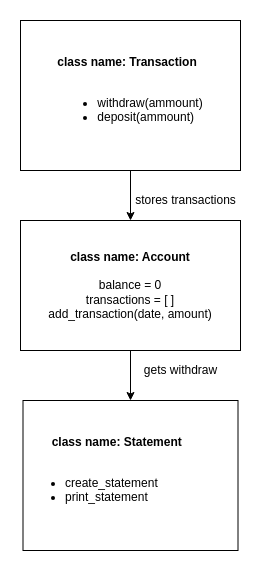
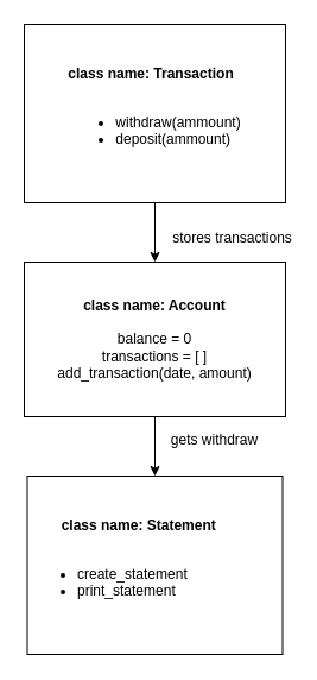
- <mxCell id="7" value="stores transactions" style="text;html=1;align=center;verticalAlign=middle;resizable=0;points=[];autosize=1;strokeColor=none;fillColor=none;" parent="1" vertex="1"><mxGeometry x="125" y="190" width="120" height="20" as="geometry" /></mxCell>
+ <mxCell id="7" value="stores transactions" style="text;html=1;align=center;verticalAlign=middle;resizable=0;points=[];autosize=1;strokeColor=none;fillColor=none;" parent="1" vertex="1"><mxGeometry x="135" y="190" width="120" height="20" as="geometry" /></mxCell>
